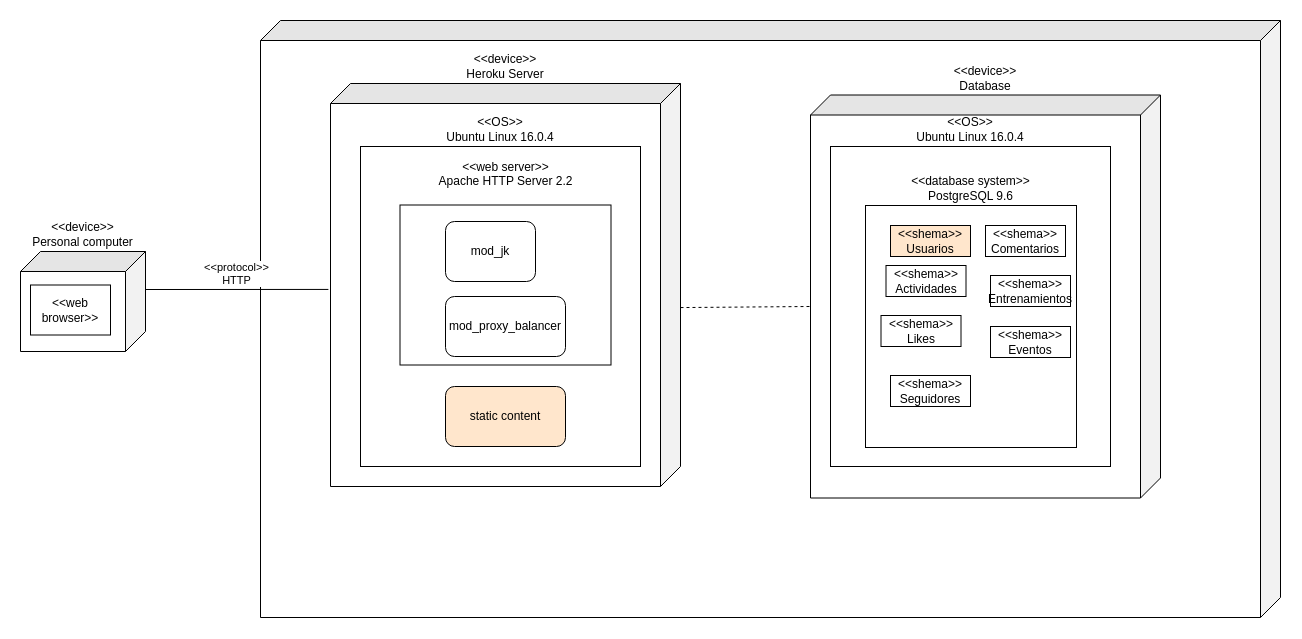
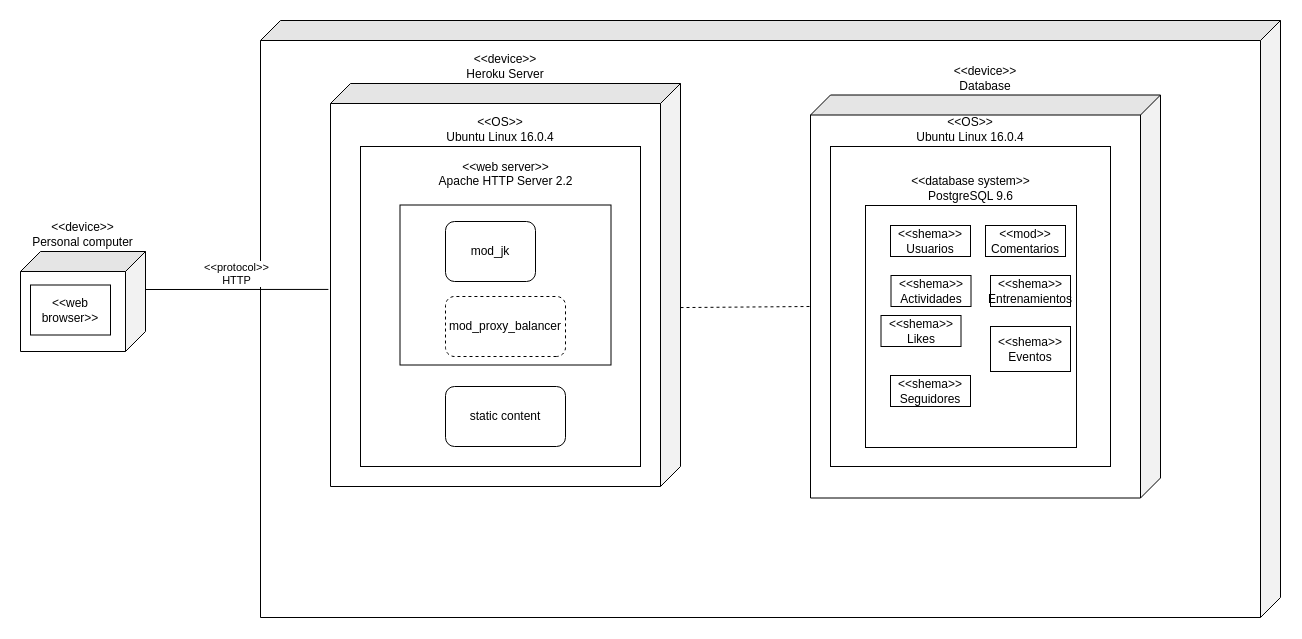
- <mxCell id="15" value="&amp;lt;&amp;lt;shema&amp;gt;&amp;gt;&lt;br&gt;Usuarios&lt;br&gt;" style="rounded=0;whiteSpace=wrap;html=1;fillColor=#ffe6cc;" vertex="1" parent="1"><mxGeometry x="890" y="225" width="80" height="31" as="geometry" /></mxCell>
+ <mxCell id="15" value="&amp;lt;&amp;lt;shema&amp;gt;&amp;gt;&lt;br&gt;Usuarios&lt;br&gt;" style="rounded=0;whiteSpace=wrap;html=1;" vertex="1" parent="1"><mxGeometry x="890" y="225" width="80" height="31" as="geometry" /></mxCell>
- <mxCell id="19" value="&amp;lt;&amp;lt;shema&amp;gt;&amp;gt;&lt;br&gt;Comentarios&lt;br&gt;" style="rounded=0;whiteSpace=wrap;html=1;" vertex="1" parent="1"><mxGeometry x="985" y="225" width="80" height="31" as="geometry" /></mxCell>
+ <mxCell id="19" value="&amp;lt;&amp;lt;mod&amp;gt;&amp;gt;&lt;br&gt;Comentarios&lt;br&gt;" style="rounded=0;whiteSpace=wrap;html=1;" vertex="1" parent="1"><mxGeometry x="985" y="225" width="80" height="31" as="geometry" /></mxCell>
- <mxCell id="16" value="&amp;lt;&amp;lt;shema&amp;gt;&amp;gt;&lt;br&gt;Actividades&lt;br&gt;" style="rounded=0;whiteSpace=wrap;html=1;" vertex="1" parent="1"><mxGeometry x="885.5" y="265" width="80" height="31" as="geometry" /></mxCell>
+ <mxCell id="16" value="&amp;lt;&amp;lt;shema&amp;gt;&amp;gt;&lt;br&gt;Actividades&lt;br&gt;" style="rounded=0;whiteSpace=wrap;html=1;" vertex="1" parent="1"><mxGeometry x="890.5" y="275" width="80" height="31" as="geometry" /></mxCell>
- <mxCell id="10" value="mod_proxy_balancer" style="rounded=1;whiteSpace=wrap;html=1;direction=west;" vertex="1" parent="1"><mxGeometry x="445" y="296" width="120" height="60" as="geometry" /></mxCell>
+ <mxCell id="10" value="mod_proxy_balancer" style="rounded=1;whiteSpace=wrap;html=1;direction=west;dashed=1;" vertex="1" parent="1"><mxGeometry x="445" y="296" width="120" height="60" as="geometry" /></mxCell>
- <mxCell id="21" value="&amp;lt;&amp;lt;shema&amp;gt;&amp;gt;&lt;br&gt;Eventos&lt;br&gt;" style="rounded=0;whiteSpace=wrap;html=1;" vertex="1" parent="1"><mxGeometry x="990" y="326" width="80" height="31" as="geometry" /></mxCell>
+ <mxCell id="21" value="&amp;lt;&amp;lt;shema&amp;gt;&amp;gt;&lt;br&gt;Eventos&lt;br&gt;" style="rounded=0;whiteSpace=wrap;html=1;" vertex="1" parent="1"><mxGeometry x="990" y="326" width="80" height="45" as="geometry" /></mxCell>
- <mxCell id="8" value="static content" style="rounded=1;whiteSpace=wrap;html=1;fillColor=#ffe6cc;" vertex="1" parent="1"><mxGeometry x="445" y="386" width="120" height="60" as="geometry" /></mxCell>
+ <mxCell id="8" value="static content" style="rounded=1;whiteSpace=wrap;html=1;" vertex="1" parent="1"><mxGeometry x="445" y="386" width="120" height="60" as="geometry" /></mxCell>
